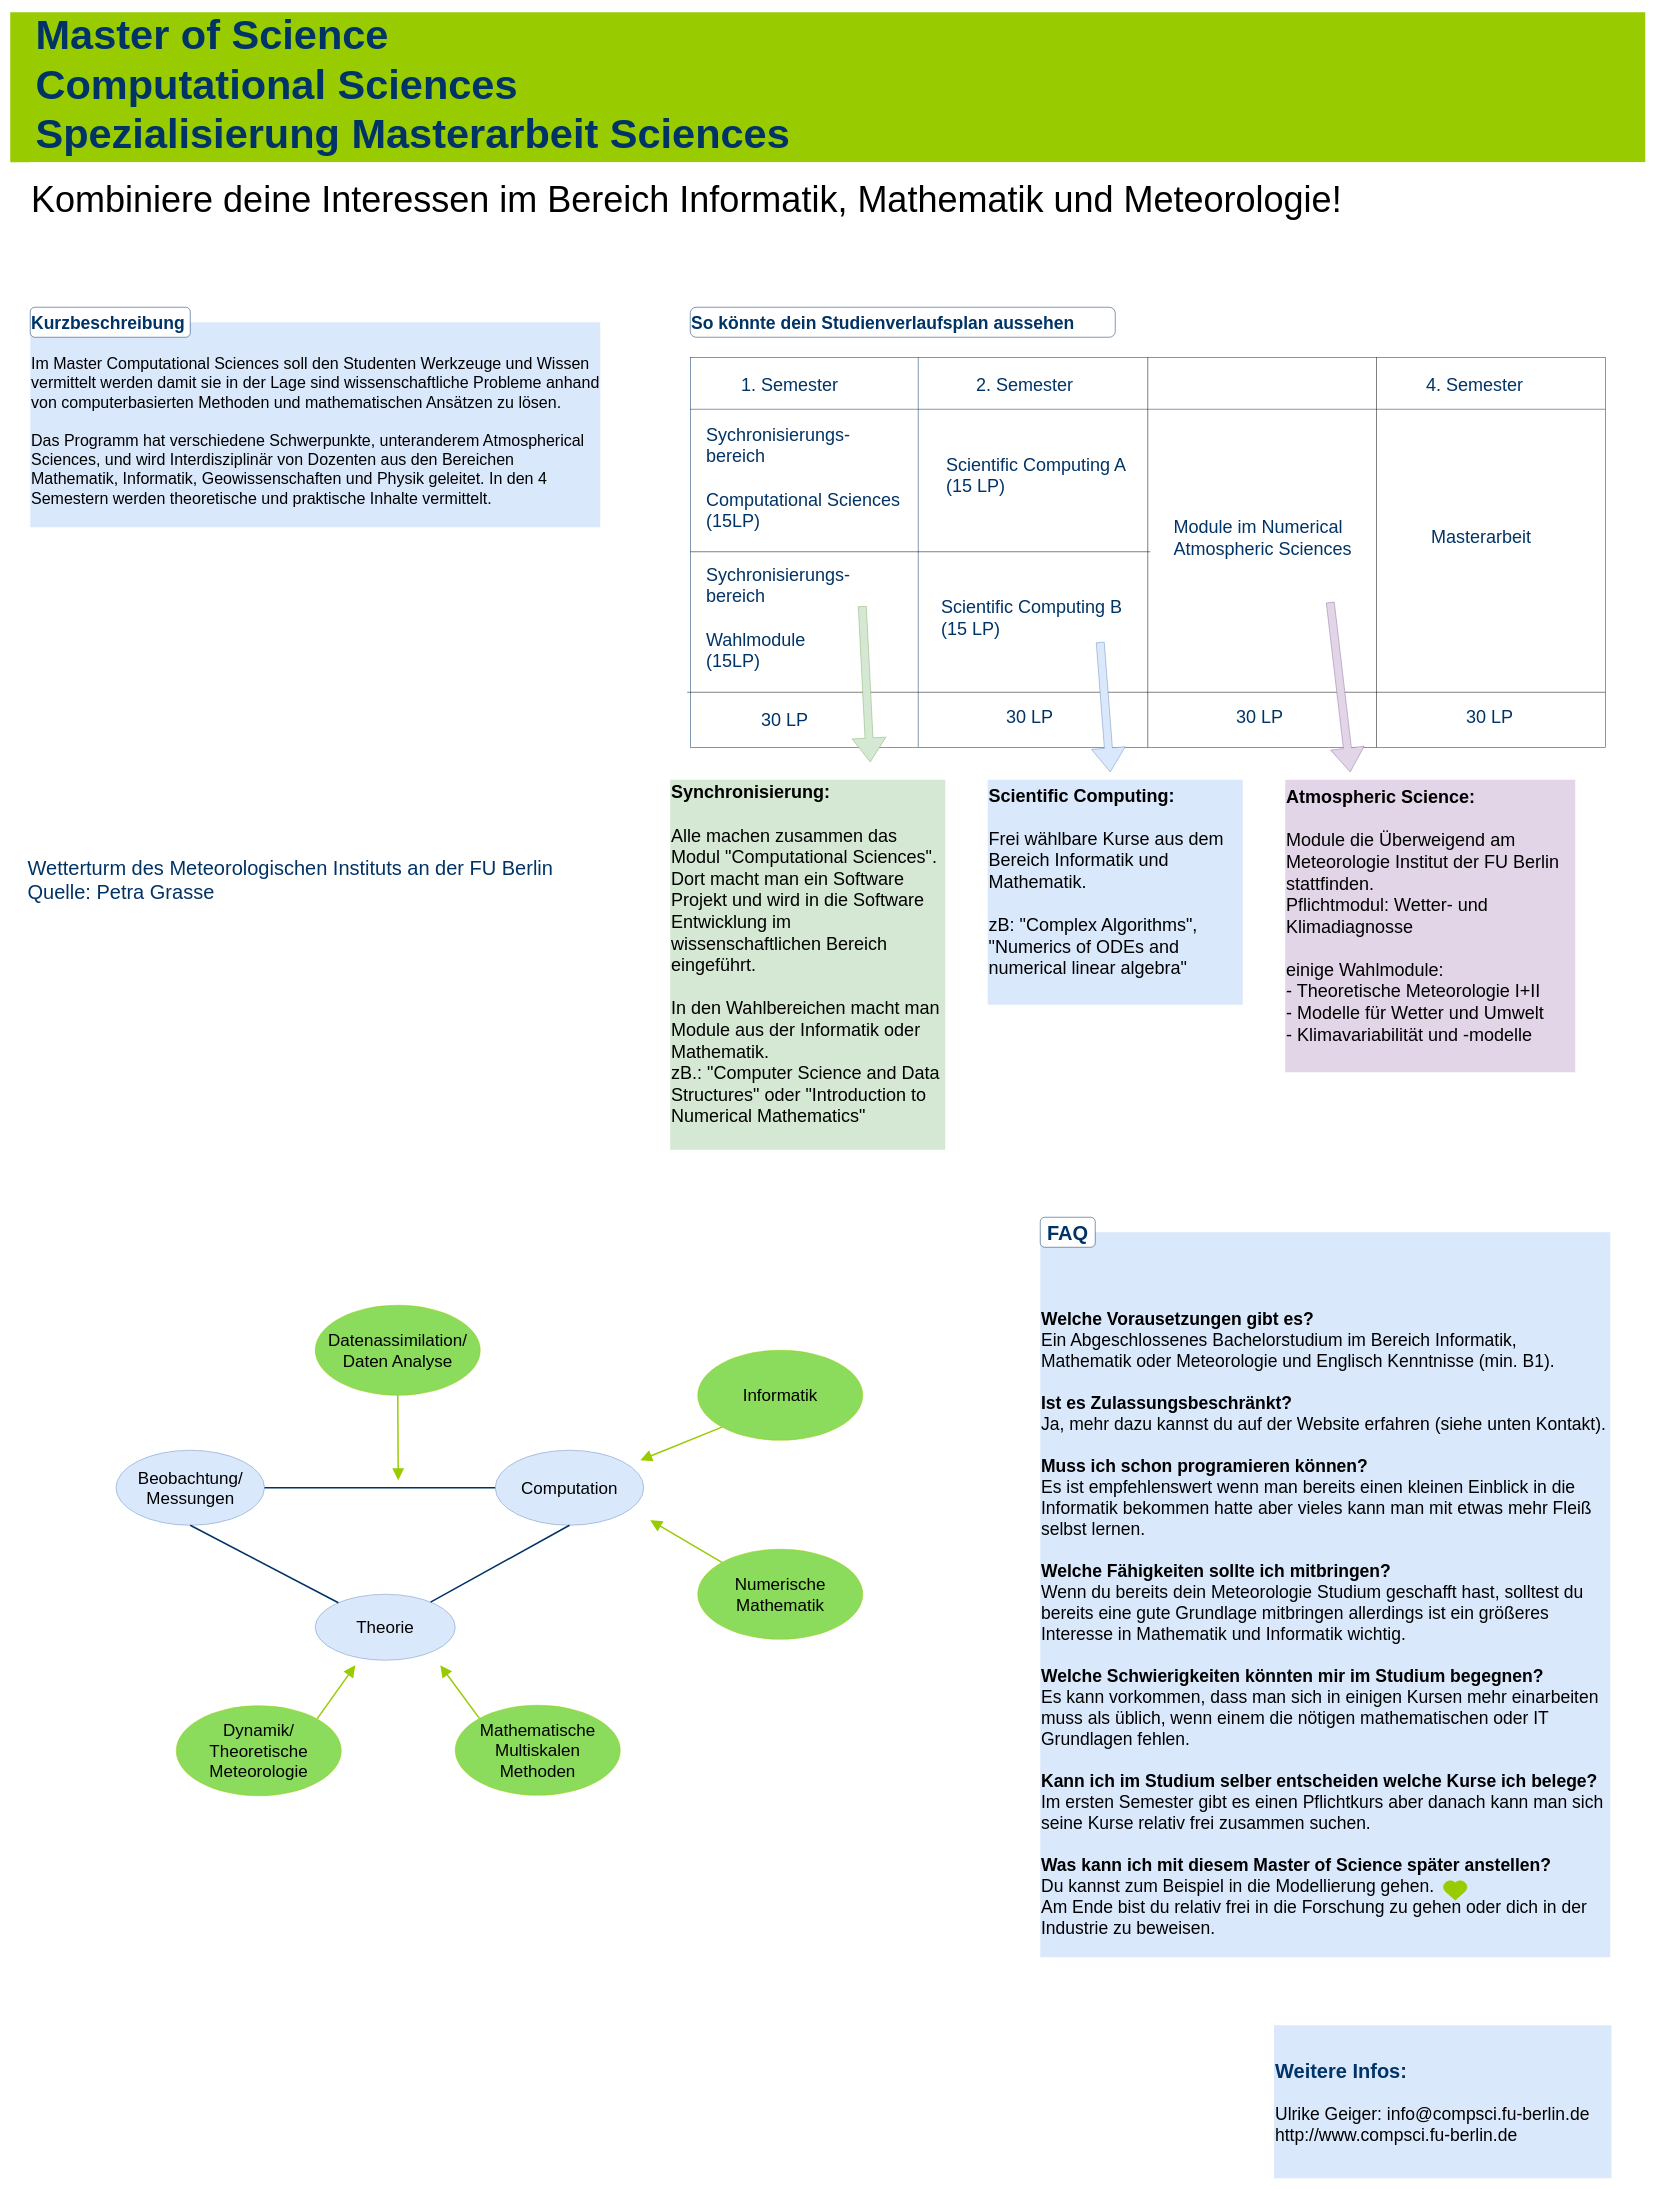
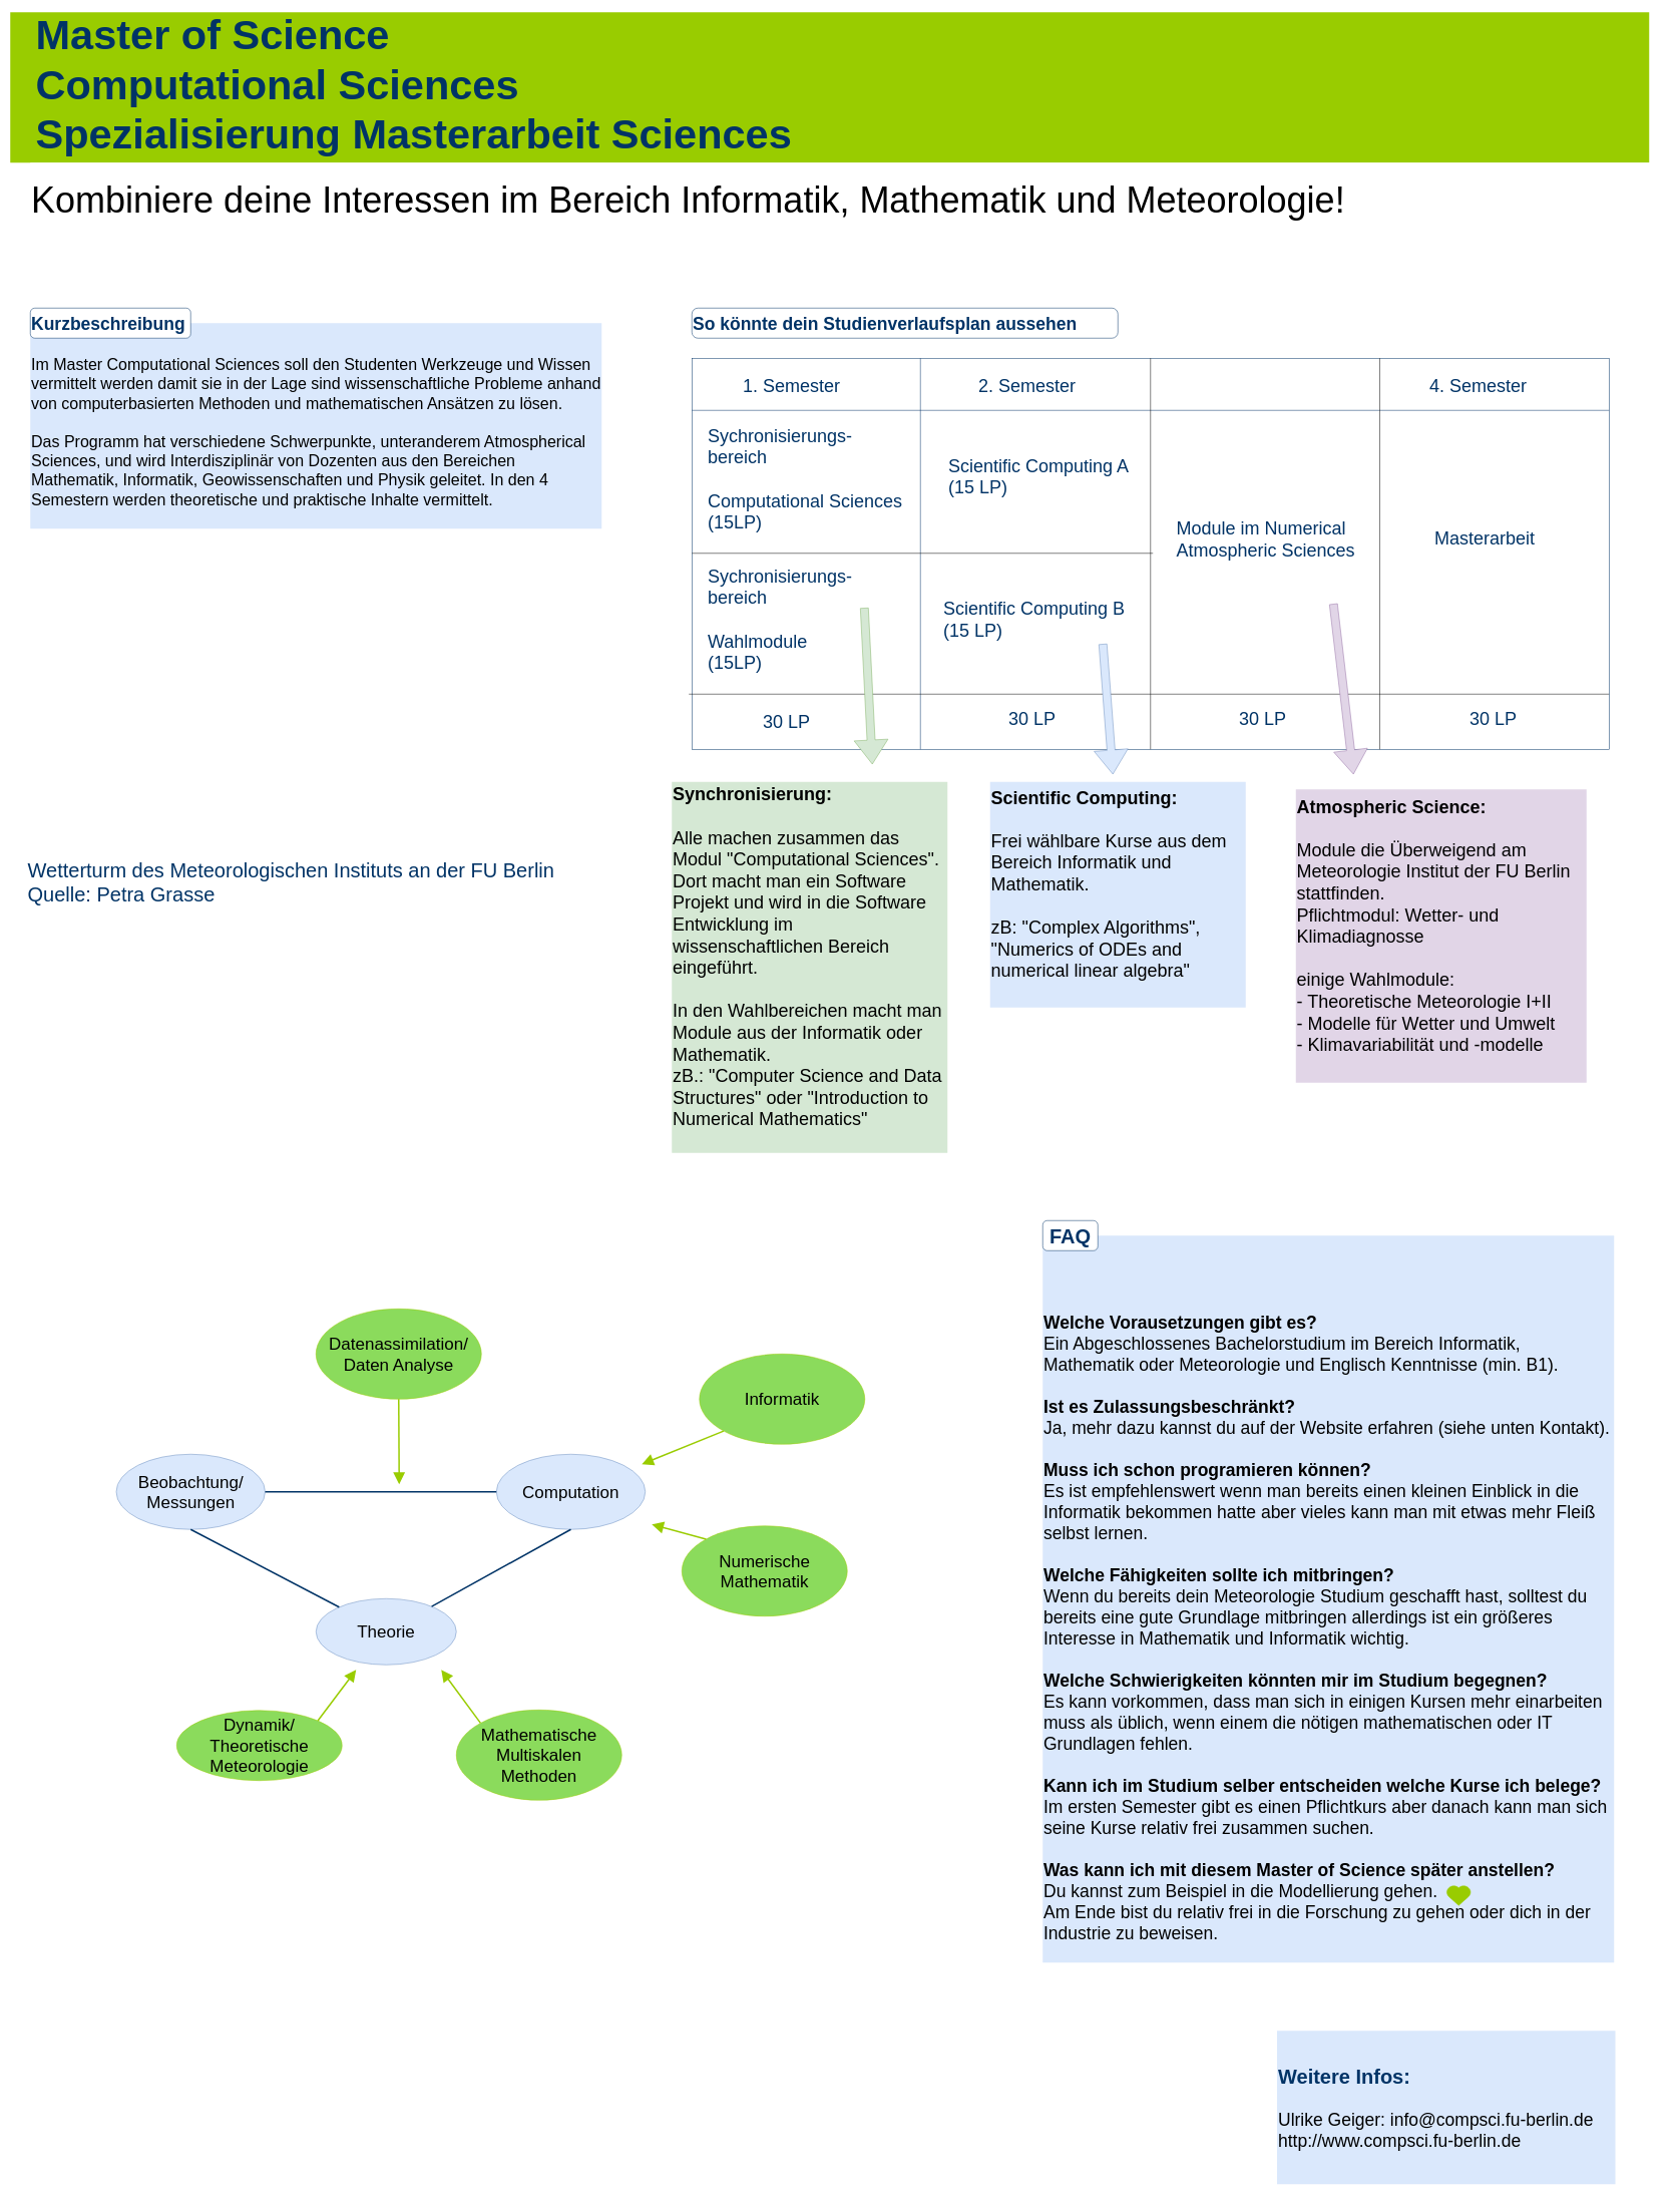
- <mxCell id="32" value="&lt;div&gt;&lt;b&gt;Atmospheric Science:&lt;/b&gt;&lt;/div&gt;&lt;div&gt;&lt;br&gt;&lt;/div&gt;&lt;div&gt;Module die Überweigend am Meteorologie Institut der FU Berlin stattfinden. &lt;br&gt;&lt;/div&gt;&lt;div&gt;Pflichtmodul: Wetter- und Klimadiagnosse&lt;/div&gt;&lt;div&gt;&lt;br&gt;&lt;/div&gt;&lt;div&gt;einige Wahlmodule:&lt;/div&gt;&lt;div&gt; - Theoretische Meteorologie I+II&lt;/div&gt;&lt;div&gt;- Modelle für Wetter und Umwelt&lt;/div&gt;&lt;div&gt; - Klimavariabilität und -modelle &lt;br&gt;&lt;/div&gt;&lt;div&gt;&lt;br&gt;&lt;/div&gt;" style="rounded=0;whiteSpace=wrap;html=1;strokeColor=none;fillColor=#e1d5e7;fontSize=36;align=left;" parent="1" vertex="1"><mxGeometry x="2570" y="1559" width="580" height="585" as="geometry" /></mxCell>
+ <mxCell id="32" value="&lt;div&gt;&lt;b&gt;Atmospheric Science:&lt;/b&gt;&lt;/div&gt;&lt;div&gt;&lt;br&gt;&lt;/div&gt;&lt;div&gt;Module die Überweigend am Meteorologie Institut der FU Berlin stattfinden. &lt;br&gt;&lt;/div&gt;&lt;div&gt;Pflichtmodul: Wetter- und Klimadiagnosse&lt;/div&gt;&lt;div&gt;&lt;br&gt;&lt;/div&gt;&lt;div&gt;einige Wahlmodule:&lt;/div&gt;&lt;div&gt; - Theoretische Meteorologie I+II&lt;/div&gt;&lt;div&gt;- Modelle für Wetter und Umwelt&lt;/div&gt;&lt;div&gt; - Klimavariabilität und -modelle &lt;br&gt;&lt;/div&gt;&lt;div&gt;&lt;br&gt;&lt;/div&gt;" style="rounded=0;whiteSpace=wrap;html=1;strokeColor=none;fillColor=#e1d5e7;fontSize=36;align=left;" parent="1" vertex="1"><mxGeometry x="2585" y="1574" width="580" height="585" as="geometry" /></mxCell>
- <mxCell id="47" value="&lt;font style=&quot;font-size: 34px&quot;&gt;Numerische Mathematik&lt;br&gt;&lt;/font&gt;" style="ellipse;whiteSpace=wrap;html=1;fillColor=#8BDB5C;strokeColor=#99CC00;" vertex="1" parent="1"><mxGeometry x="1395" y="3098" width="330" height="180" as="geometry" /></mxCell>
+ <mxCell id="47" value="&lt;font style=&quot;font-size: 34px&quot;&gt;Numerische Mathematik&lt;br&gt;&lt;/font&gt;" style="ellipse;whiteSpace=wrap;html=1;fillColor=#8BDB5C;strokeColor=#99CC00;" vertex="1" parent="1"><mxGeometry x="1360" y="3043" width="330" height="180" as="geometry" /></mxCell>
- <mxCell id="49" value="&lt;font style=&quot;font-size: 34px&quot;&gt;Dynamik/ Theoretische Meteorologie&lt;br&gt;&lt;/font&gt;" style="ellipse;whiteSpace=wrap;html=1;fillColor=#8BDB5C;strokeColor=#99CC00;" vertex="1" parent="1"><mxGeometry x="352" y="3411" width="330" height="180" as="geometry" /></mxCell>
+ <mxCell id="49" value="&lt;font style=&quot;font-size: 34px&quot;&gt;Dynamik/ Theoretische Meteorologie&lt;br&gt;&lt;/font&gt;" style="ellipse;whiteSpace=wrap;html=1;fillColor=#8BDB5C;strokeColor=#99CC00;" vertex="1" parent="1"><mxGeometry x="352" y="3411" width="330" height="140" as="geometry" /></mxCell>
